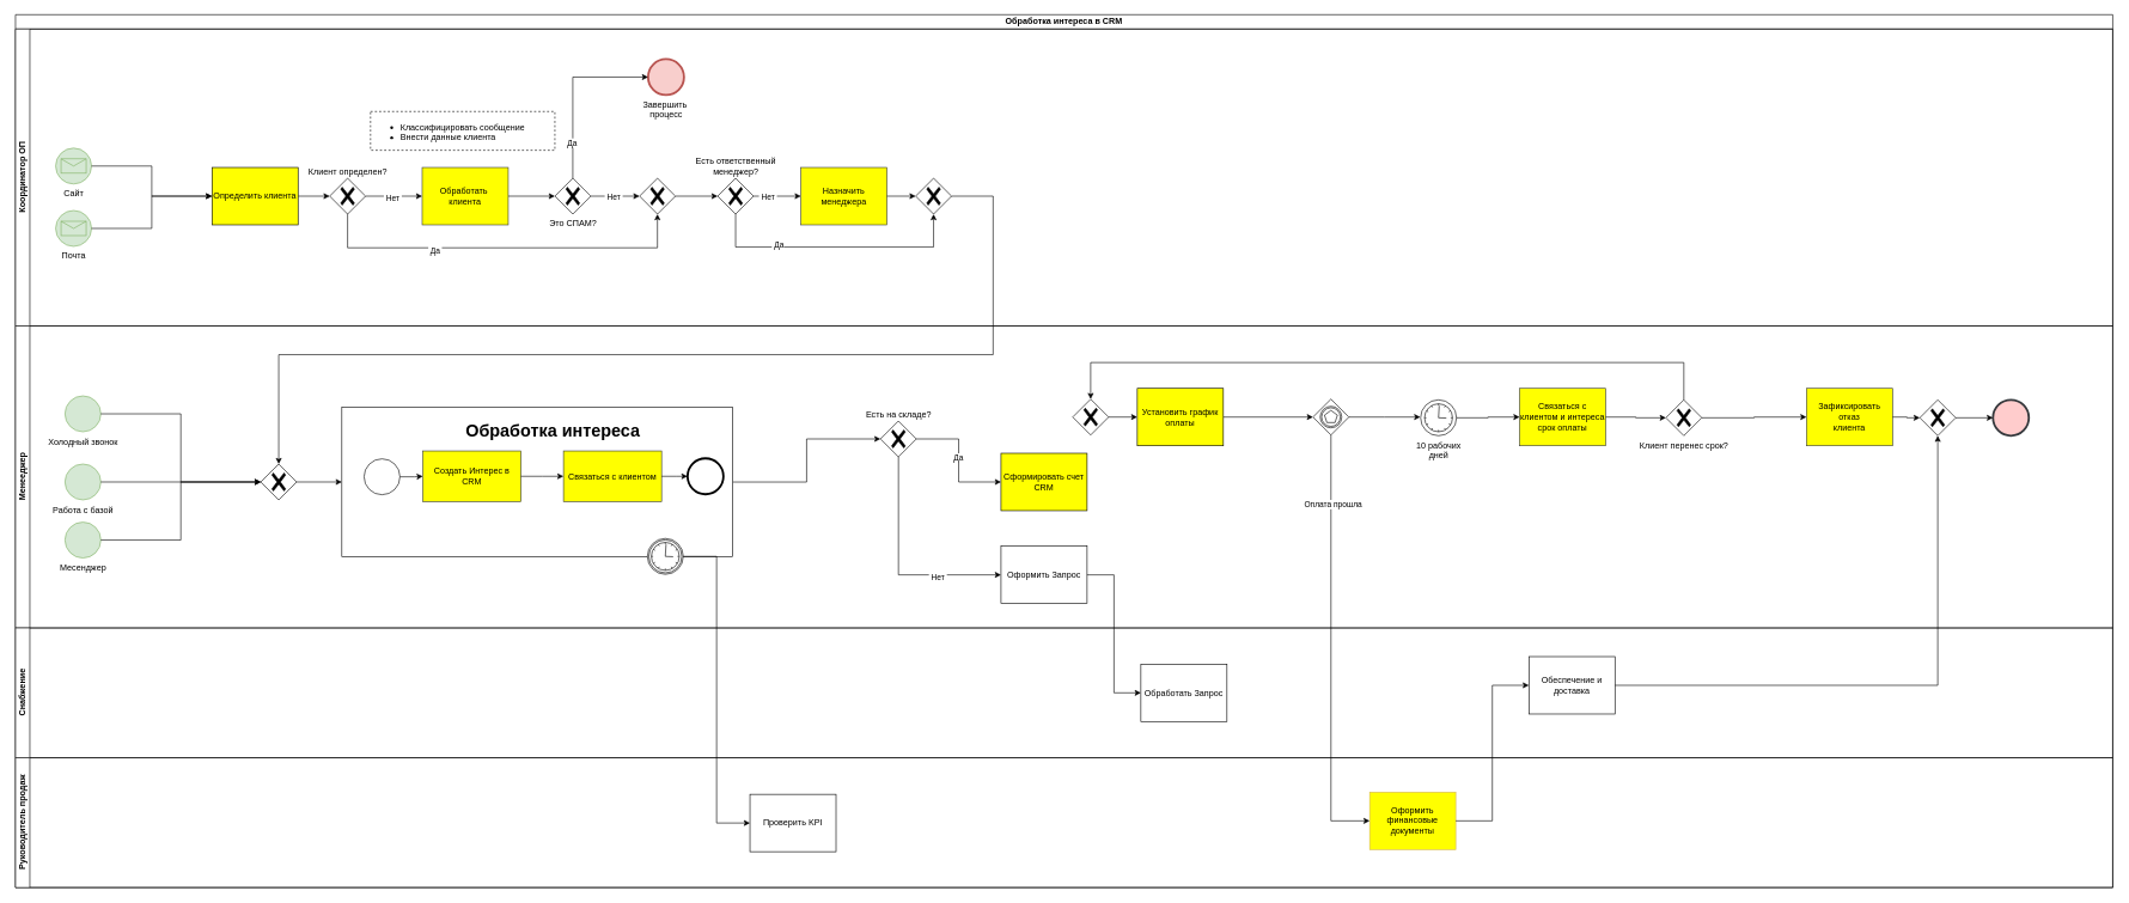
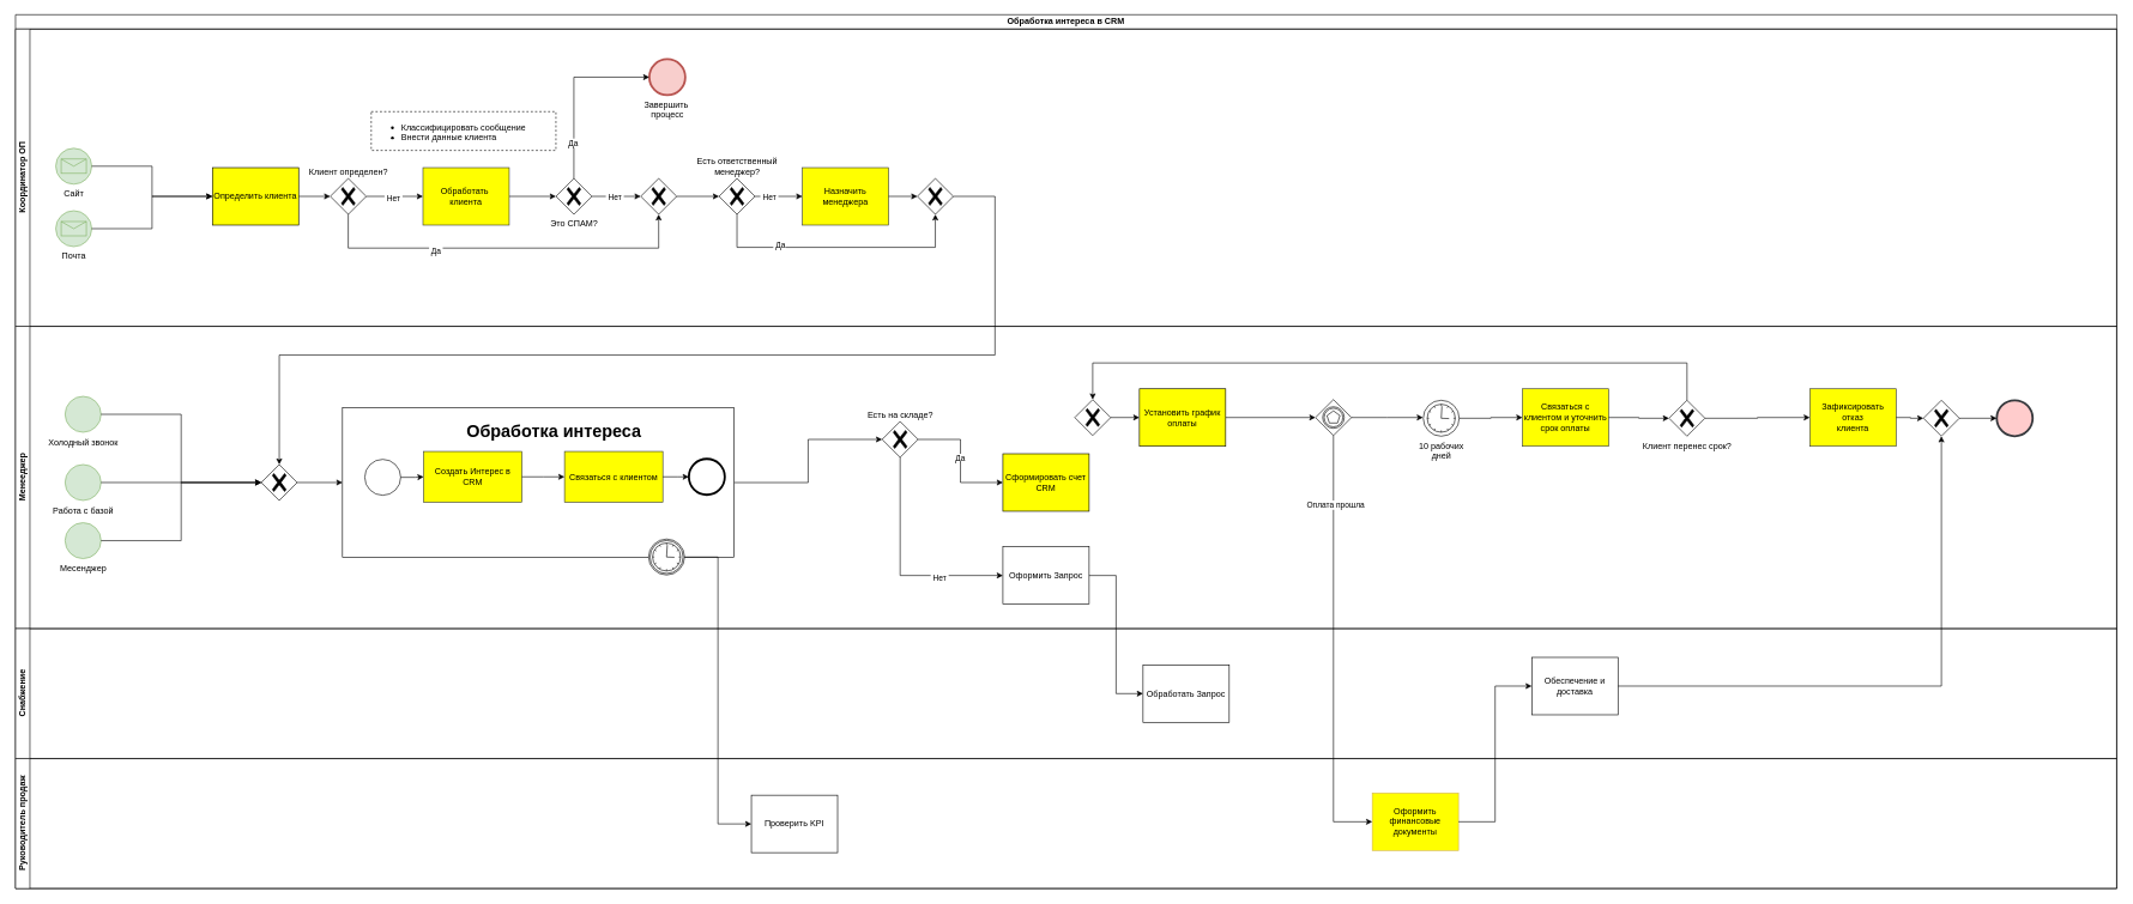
- <mxCell id="61" value="Связаться с клиентом и интереса&lt;div&gt;срок оплаты&lt;/div&gt;" style="points=[[0.25,0,0],[0.5,0,0],[0.75,0,0],[1,0.25,0],[1,0.5,0],[1,0.75,0],[0.75,1,0],[0.5,1,0],[0.25,1,0],[0,0.75,0],[0,0.5,0],[0,0.25,0]];shape=mxgraph.bpmn.task2;whiteSpace=wrap;rectStyle=rounded;size=10;html=1;container=1;expand=0;collapsible=0;taskMarker=user;fillColor=light-dark(#ffff00, #212100);strokeColor=#36393d;" parent="35" vertex="1"><mxGeometry x="2097" y="87" width="120" height="80" as="geometry" /></mxCell>
+ <mxCell id="61" value="Связаться с клиентом и уточнить&lt;div&gt;срок оплаты&lt;/div&gt;" style="points=[[0.25,0,0],[0.5,0,0],[0.75,0,0],[1,0.25,0],[1,0.5,0],[1,0.75,0],[0.75,1,0],[0.5,1,0],[0.25,1,0],[0,0.75,0],[0,0.5,0],[0,0.25,0]];shape=mxgraph.bpmn.task2;whiteSpace=wrap;rectStyle=rounded;size=10;html=1;container=1;expand=0;collapsible=0;taskMarker=user;fillColor=light-dark(#ffff00, #212100);strokeColor=#36393d;" parent="35" vertex="1"><mxGeometry x="2097" y="87" width="120" height="80" as="geometry" /></mxCell>
